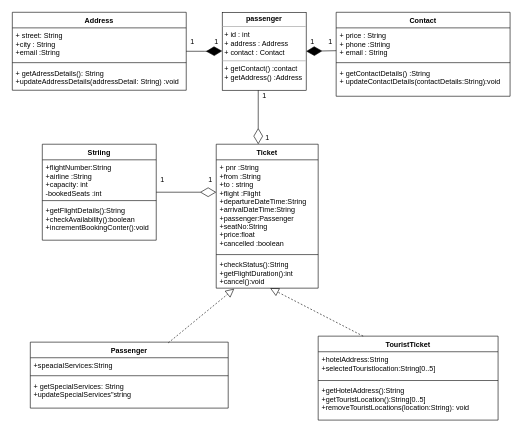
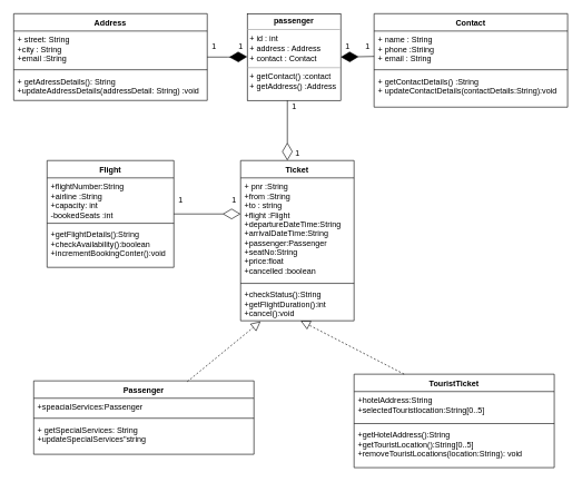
- <mxCell id="10" value="+ price : String&#10;+ phone :Striing&#10;+ email : String" style="text;strokeColor=none;fillColor=none;align=left;verticalAlign=top;spacingLeft=4;spacingRight=4;overflow=hidden;rotatable=0;points=[[0,0.5],[1,0.5]];portConstraint=eastwest;" parent="9" vertex="1"><mxGeometry y="26" width="290" height="54" as="geometry" /></mxCell>
+ <mxCell id="10" value="+ name : String&#10;+ phone :Striing&#10;+ email : String" style="text;strokeColor=none;fillColor=none;align=left;verticalAlign=top;spacingLeft=4;spacingRight=4;overflow=hidden;rotatable=0;points=[[0,0.5],[1,0.5]];portConstraint=eastwest;" parent="9" vertex="1"><mxGeometry y="26" width="290" height="54" as="geometry" /></mxCell>
- <mxCell id="13" value="Striing" style="swimlane;fontStyle=1;align=center;verticalAlign=top;childLayout=stackLayout;horizontal=1;startSize=26;horizontalStack=0;resizeParent=1;resizeParentMax=0;resizeLast=0;collapsible=1;marginBottom=0;gradientColor=#ffffff;" parent="1" vertex="1"><mxGeometry x="70" y="240" width="190" height="160" as="geometry" /></mxCell>
+ <mxCell id="13" value="Flight" style="swimlane;fontStyle=1;align=center;verticalAlign=top;childLayout=stackLayout;horizontal=1;startSize=26;horizontalStack=0;resizeParent=1;resizeParentMax=0;resizeLast=0;collapsible=1;marginBottom=0;gradientColor=#ffffff;" parent="1" vertex="1"><mxGeometry x="70" y="240" width="190" height="160" as="geometry" /></mxCell>
- <mxCell id="23" value="+speacialServices:String" style="text;strokeColor=none;fillColor=none;align=left;verticalAlign=top;spacingLeft=4;spacingRight=4;overflow=hidden;rotatable=0;points=[[0,0.5],[1,0.5]];portConstraint=eastwest;" parent="22" vertex="1"><mxGeometry y="26" width="330" height="26" as="geometry" /></mxCell>
+ <mxCell id="23" value="+speacialServices:Passenger" style="text;strokeColor=none;fillColor=none;align=left;verticalAlign=top;spacingLeft=4;spacingRight=4;overflow=hidden;rotatable=0;points=[[0,0.5],[1,0.5]];portConstraint=eastwest;" parent="22" vertex="1"><mxGeometry y="26" width="330" height="26" as="geometry" /></mxCell>
